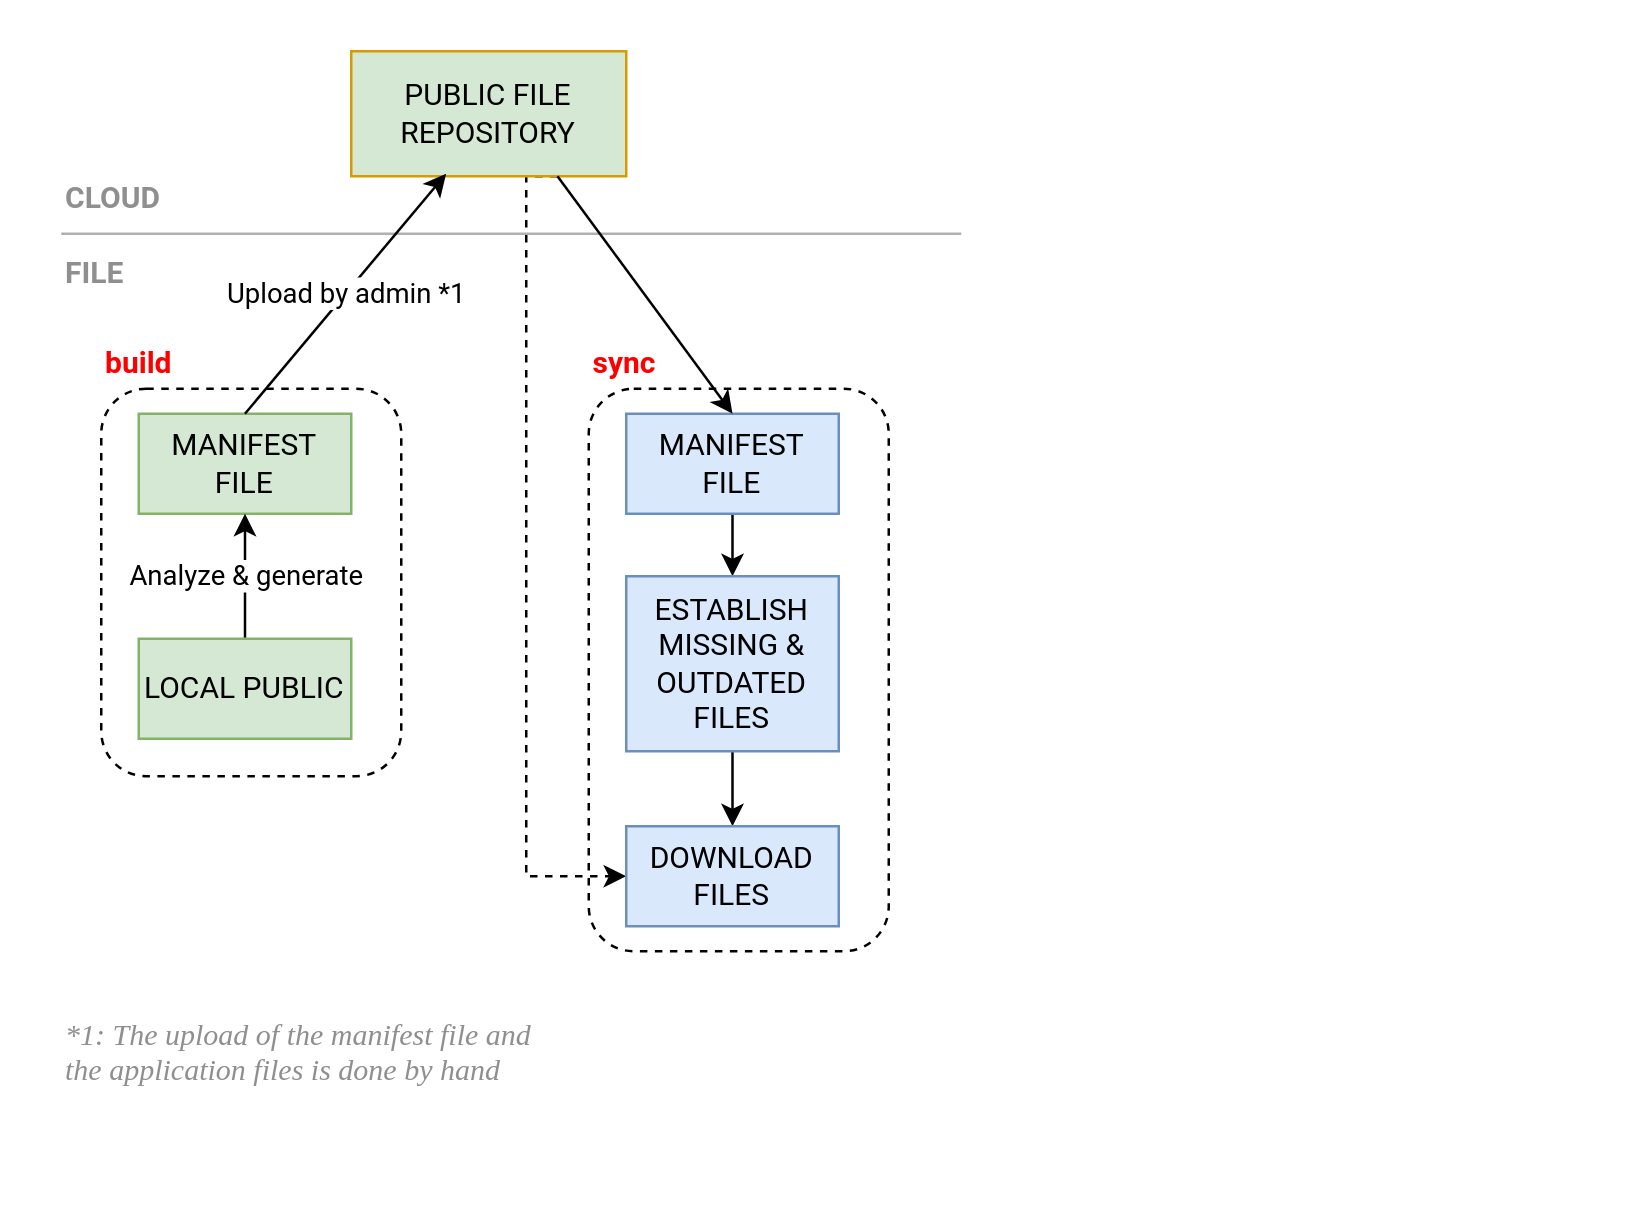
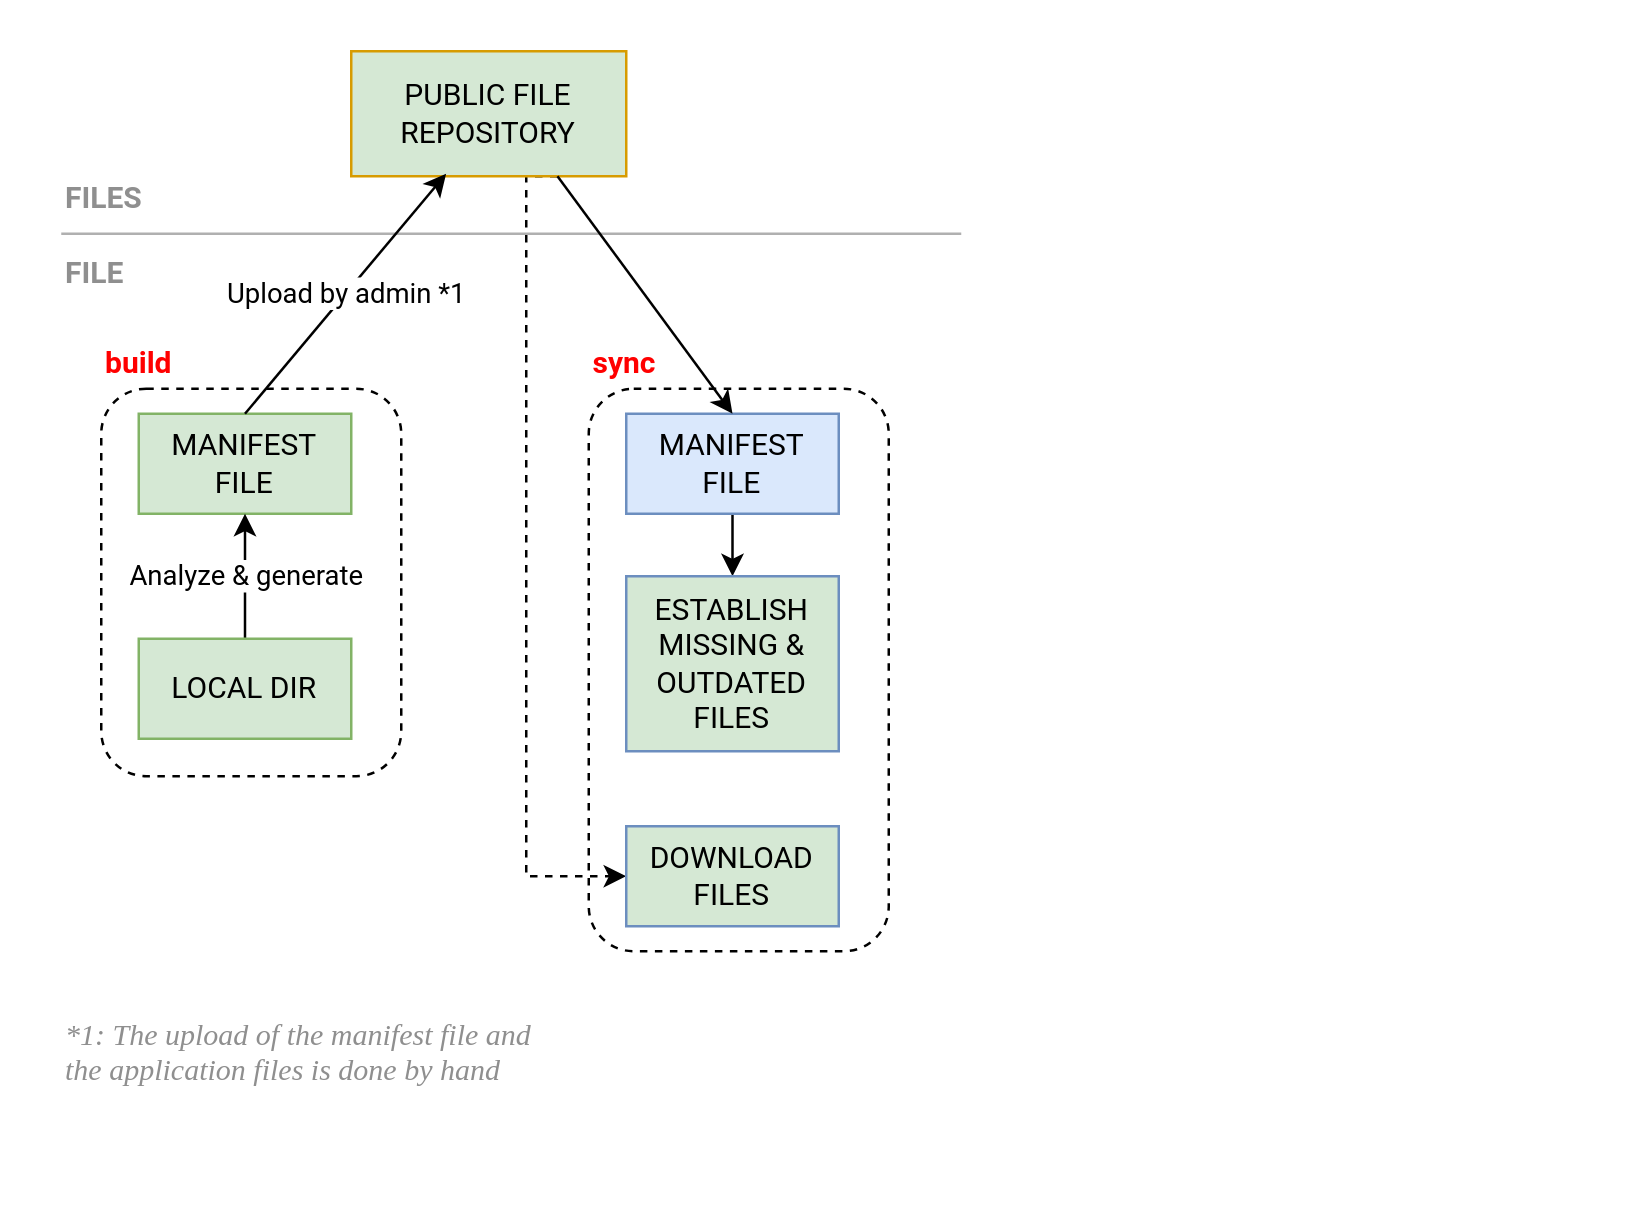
- <mxCell id="5" value="CLOUD" style="text;strokeColor=none;fillColor=none;align=left;verticalAlign=top;spacingLeft=4;spacingRight=4;overflow=hidden;rotatable=0;points=[[0,0.5],[1,0.5]];portConstraint=eastwest;fontStyle=1;fontColor=#8F8F8F;fontFamily=Roboto;fontSource=https%3A%2F%2Ffonts.googleapis.com%2Fcss%3Ffamily%3DRoboto;" vertex="1" parent="1"><mxGeometry x="20" y="65" width="60" height="26" as="geometry" /></mxCell>
+ <mxCell id="5" value="FILES" style="text;strokeColor=none;fillColor=none;align=left;verticalAlign=top;spacingLeft=4;spacingRight=4;overflow=hidden;rotatable=0;points=[[0,0.5],[1,0.5]];portConstraint=eastwest;fontStyle=1;fontColor=#8F8F8F;fontFamily=Roboto;fontSource=https%3A%2F%2Ffonts.googleapis.com%2Fcss%3Ffamily%3DRoboto;" vertex="1" parent="1"><mxGeometry x="20" y="65" width="60" height="26" as="geometry" /></mxCell>
- <mxCell id="17" value="ESTABLISH MISSING &amp;amp; OUTDATED FILES" style="rounded=0;whiteSpace=wrap;html=1;fillColor=#dae8fc;strokeColor=#6c8ebf;fontFamily=Roboto;fontSource=https%3A%2F%2Ffonts.googleapis.com%2Fcss%3Ffamily%3DRoboto;" vertex="1" parent="1"><mxGeometry x="250" y="230" width="85" height="70" as="geometry" /></mxCell>
+ <mxCell id="17" value="ESTABLISH MISSING &amp;amp; OUTDATED FILES" style="rounded=0;whiteSpace=wrap;html=1;fillColor=#d5e8d4;strokeColor=#6c8ebf;fontFamily=Roboto;fontSource=https%3A%2F%2Ffonts.googleapis.com%2Fcss%3Ffamily%3DRoboto;" vertex="1" parent="1"><mxGeometry x="250" y="230" width="85" height="70" as="geometry" /></mxCell>
- <mxCell id="12" value="LOCAL PUBLIC" style="rounded=0;whiteSpace=wrap;html=1;fillColor=#d5e8d4;strokeColor=#82b366;fontFamily=Roboto;fontSource=https%3A%2F%2Ffonts.googleapis.com%2Fcss%3Ffamily%3DRoboto;" vertex="1" parent="1"><mxGeometry x="55" y="255" width="85" height="40" as="geometry" /></mxCell>
+ <mxCell id="12" value="LOCAL DIR" style="rounded=0;whiteSpace=wrap;html=1;fillColor=#d5e8d4;strokeColor=#82b366;fontFamily=Roboto;fontSource=https%3A%2F%2Ffonts.googleapis.com%2Fcss%3Ffamily%3DRoboto;" vertex="1" parent="1"><mxGeometry x="55" y="255" width="85" height="40" as="geometry" /></mxCell>
- <mxCell id="16" style="edgeStyle=orthogonalEdgeStyle;rounded=0;orthogonalLoop=1;jettySize=auto;html=1;exitX=0.5;exitY=1;exitDx=0;exitDy=0;entryX=0.5;entryY=0;entryDx=0;entryDy=0;strokeWidth=1;fontFamily=Roboto;fontSource=https%3A%2F%2Ffonts.googleapis.com%2Fcss%3Ffamily%3DRoboto;" edge="1" parent="1" source="17" target="18"><mxGeometry relative="1" as="geometry" /></mxCell>
- <mxCell id="18" value="DOWNLOAD&lt;br&gt;FILES" style="rounded=0;whiteSpace=wrap;html=1;fillColor=#dae8fc;strokeColor=#6c8ebf;fontFamily=Roboto;fontSource=https%3A%2F%2Ffonts.googleapis.com%2Fcss%3Ffamily%3DRoboto;" vertex="1" parent="1"><mxGeometry x="250" y="330" width="85" height="40" as="geometry" /></mxCell>
+ <mxCell id="18" value="DOWNLOAD&lt;br&gt;FILES" style="rounded=0;whiteSpace=wrap;html=1;fillColor=#d5e8d4;strokeColor=#6c8ebf;fontFamily=Roboto;fontSource=https%3A%2F%2Ffonts.googleapis.com%2Fcss%3Ffamily%3DRoboto;" vertex="1" parent="1"><mxGeometry x="250" y="330" width="85" height="40" as="geometry" /></mxCell>
